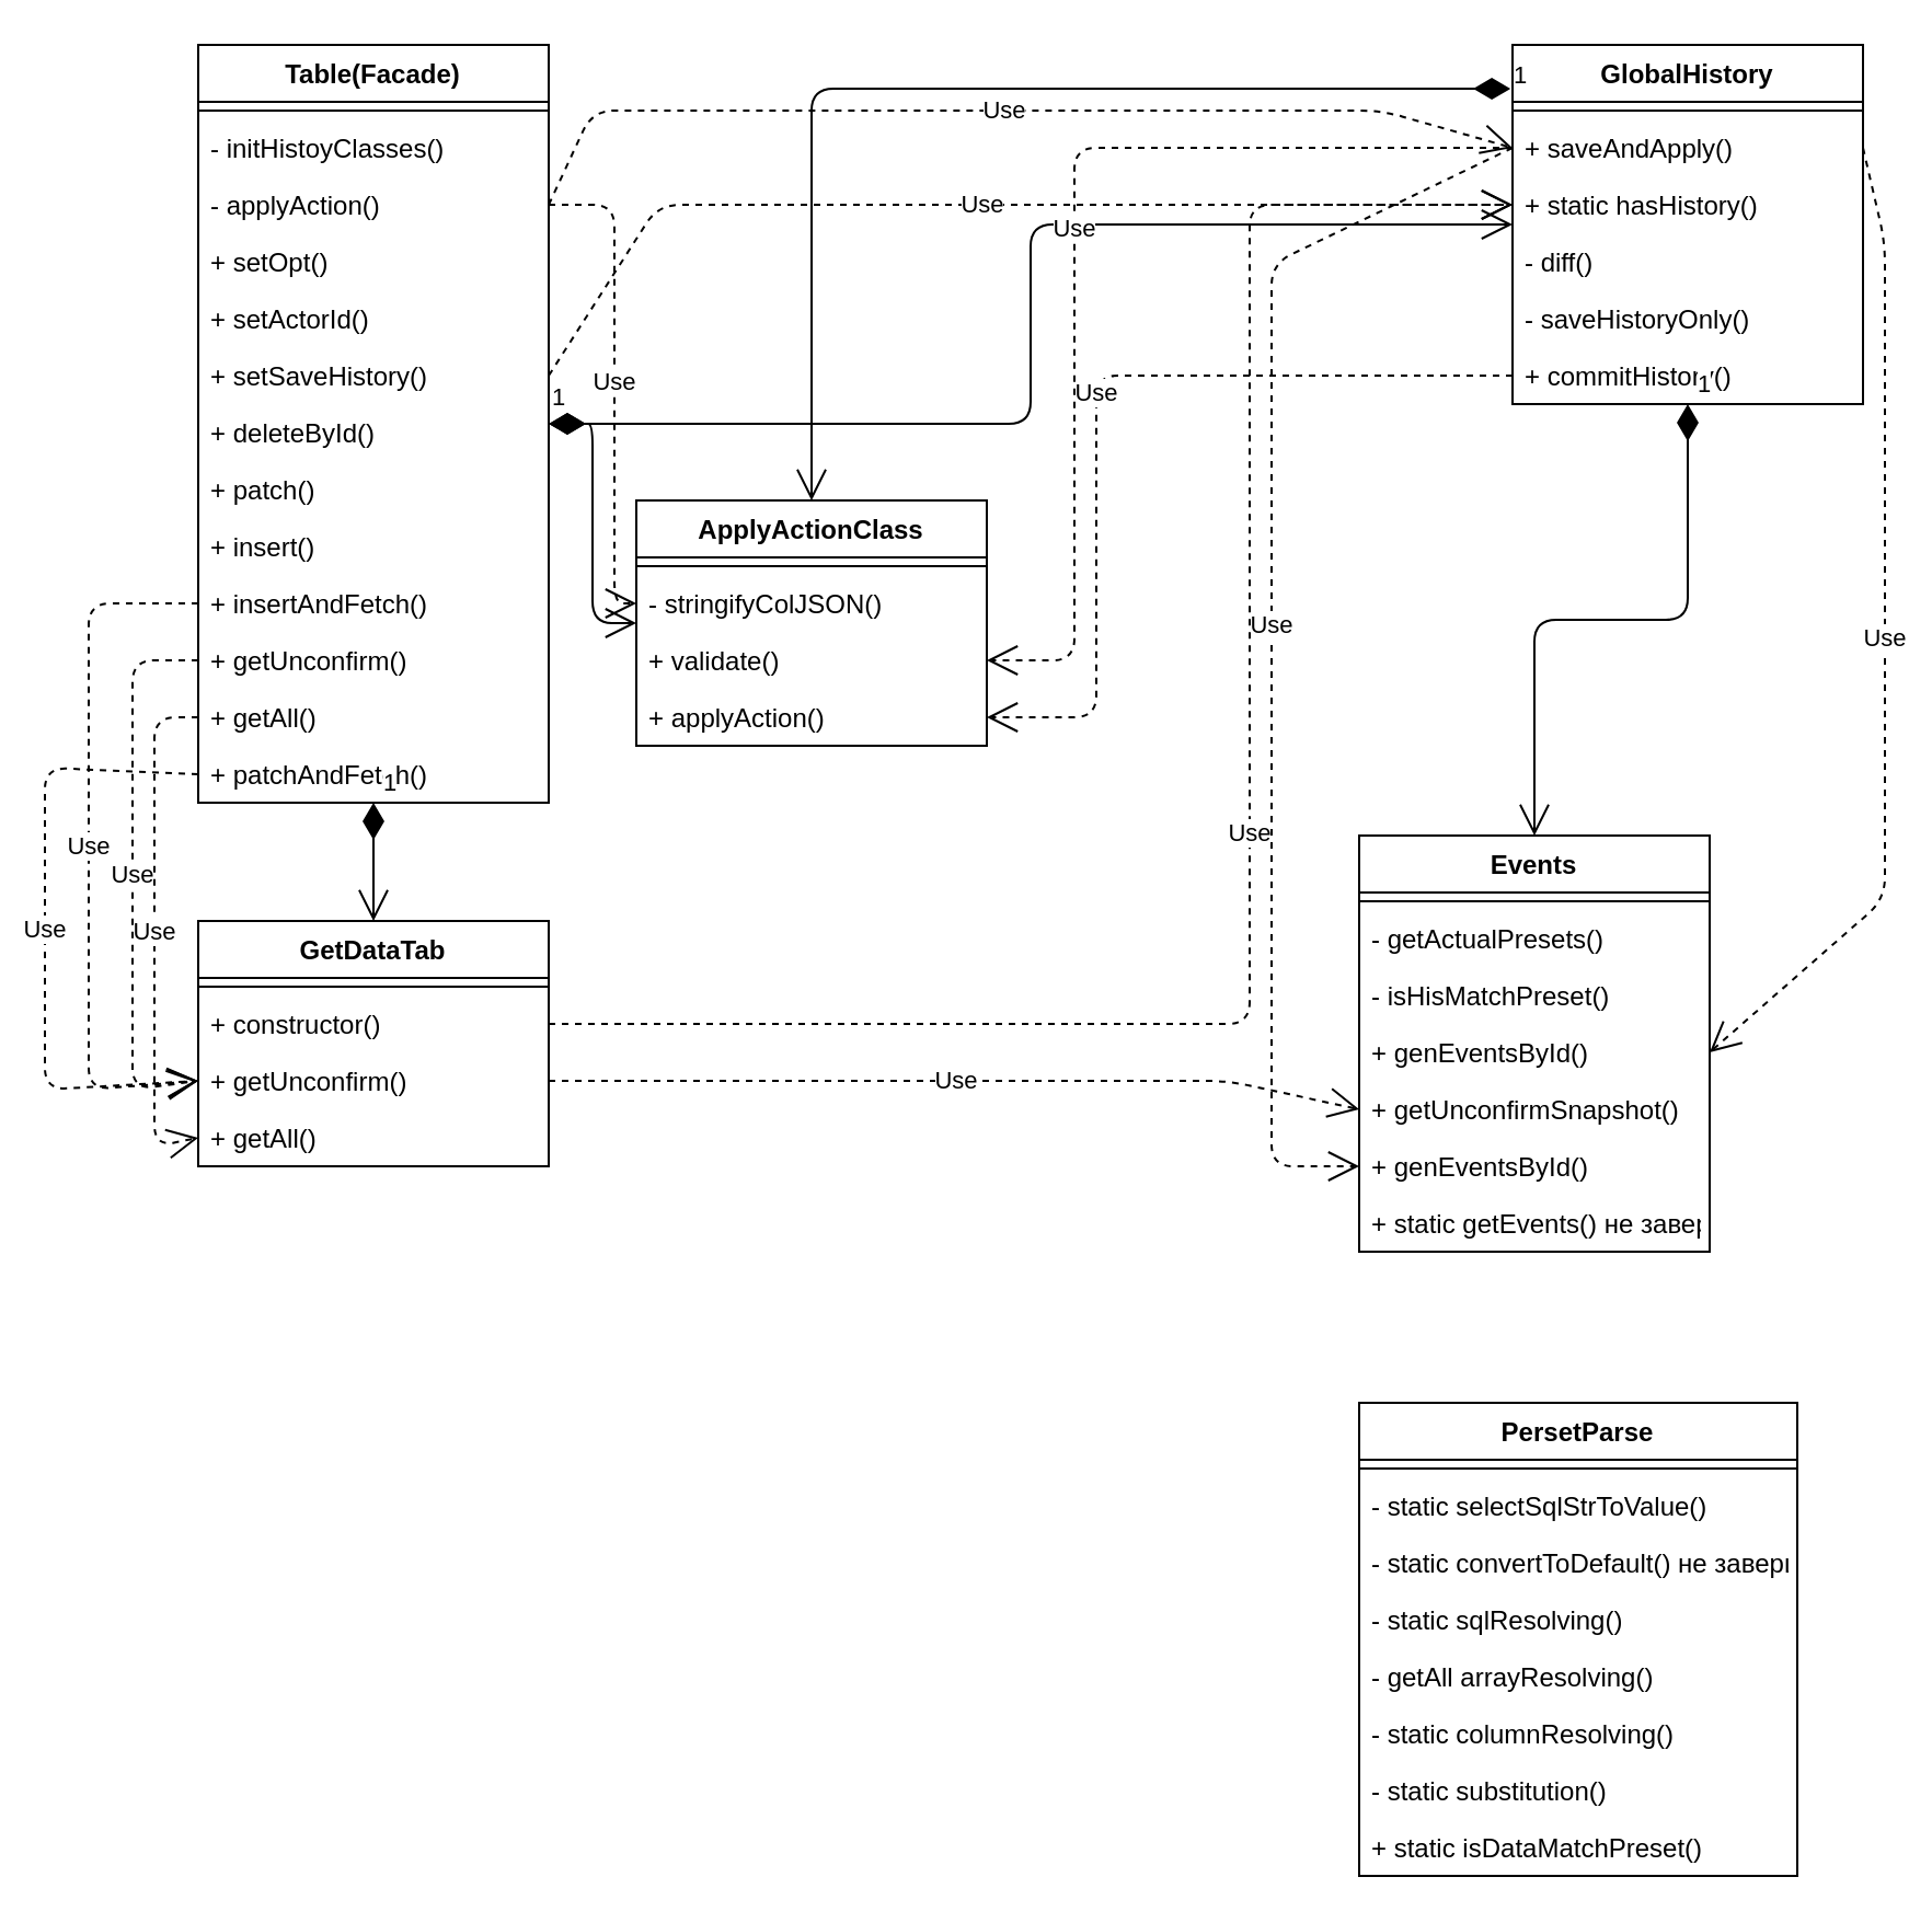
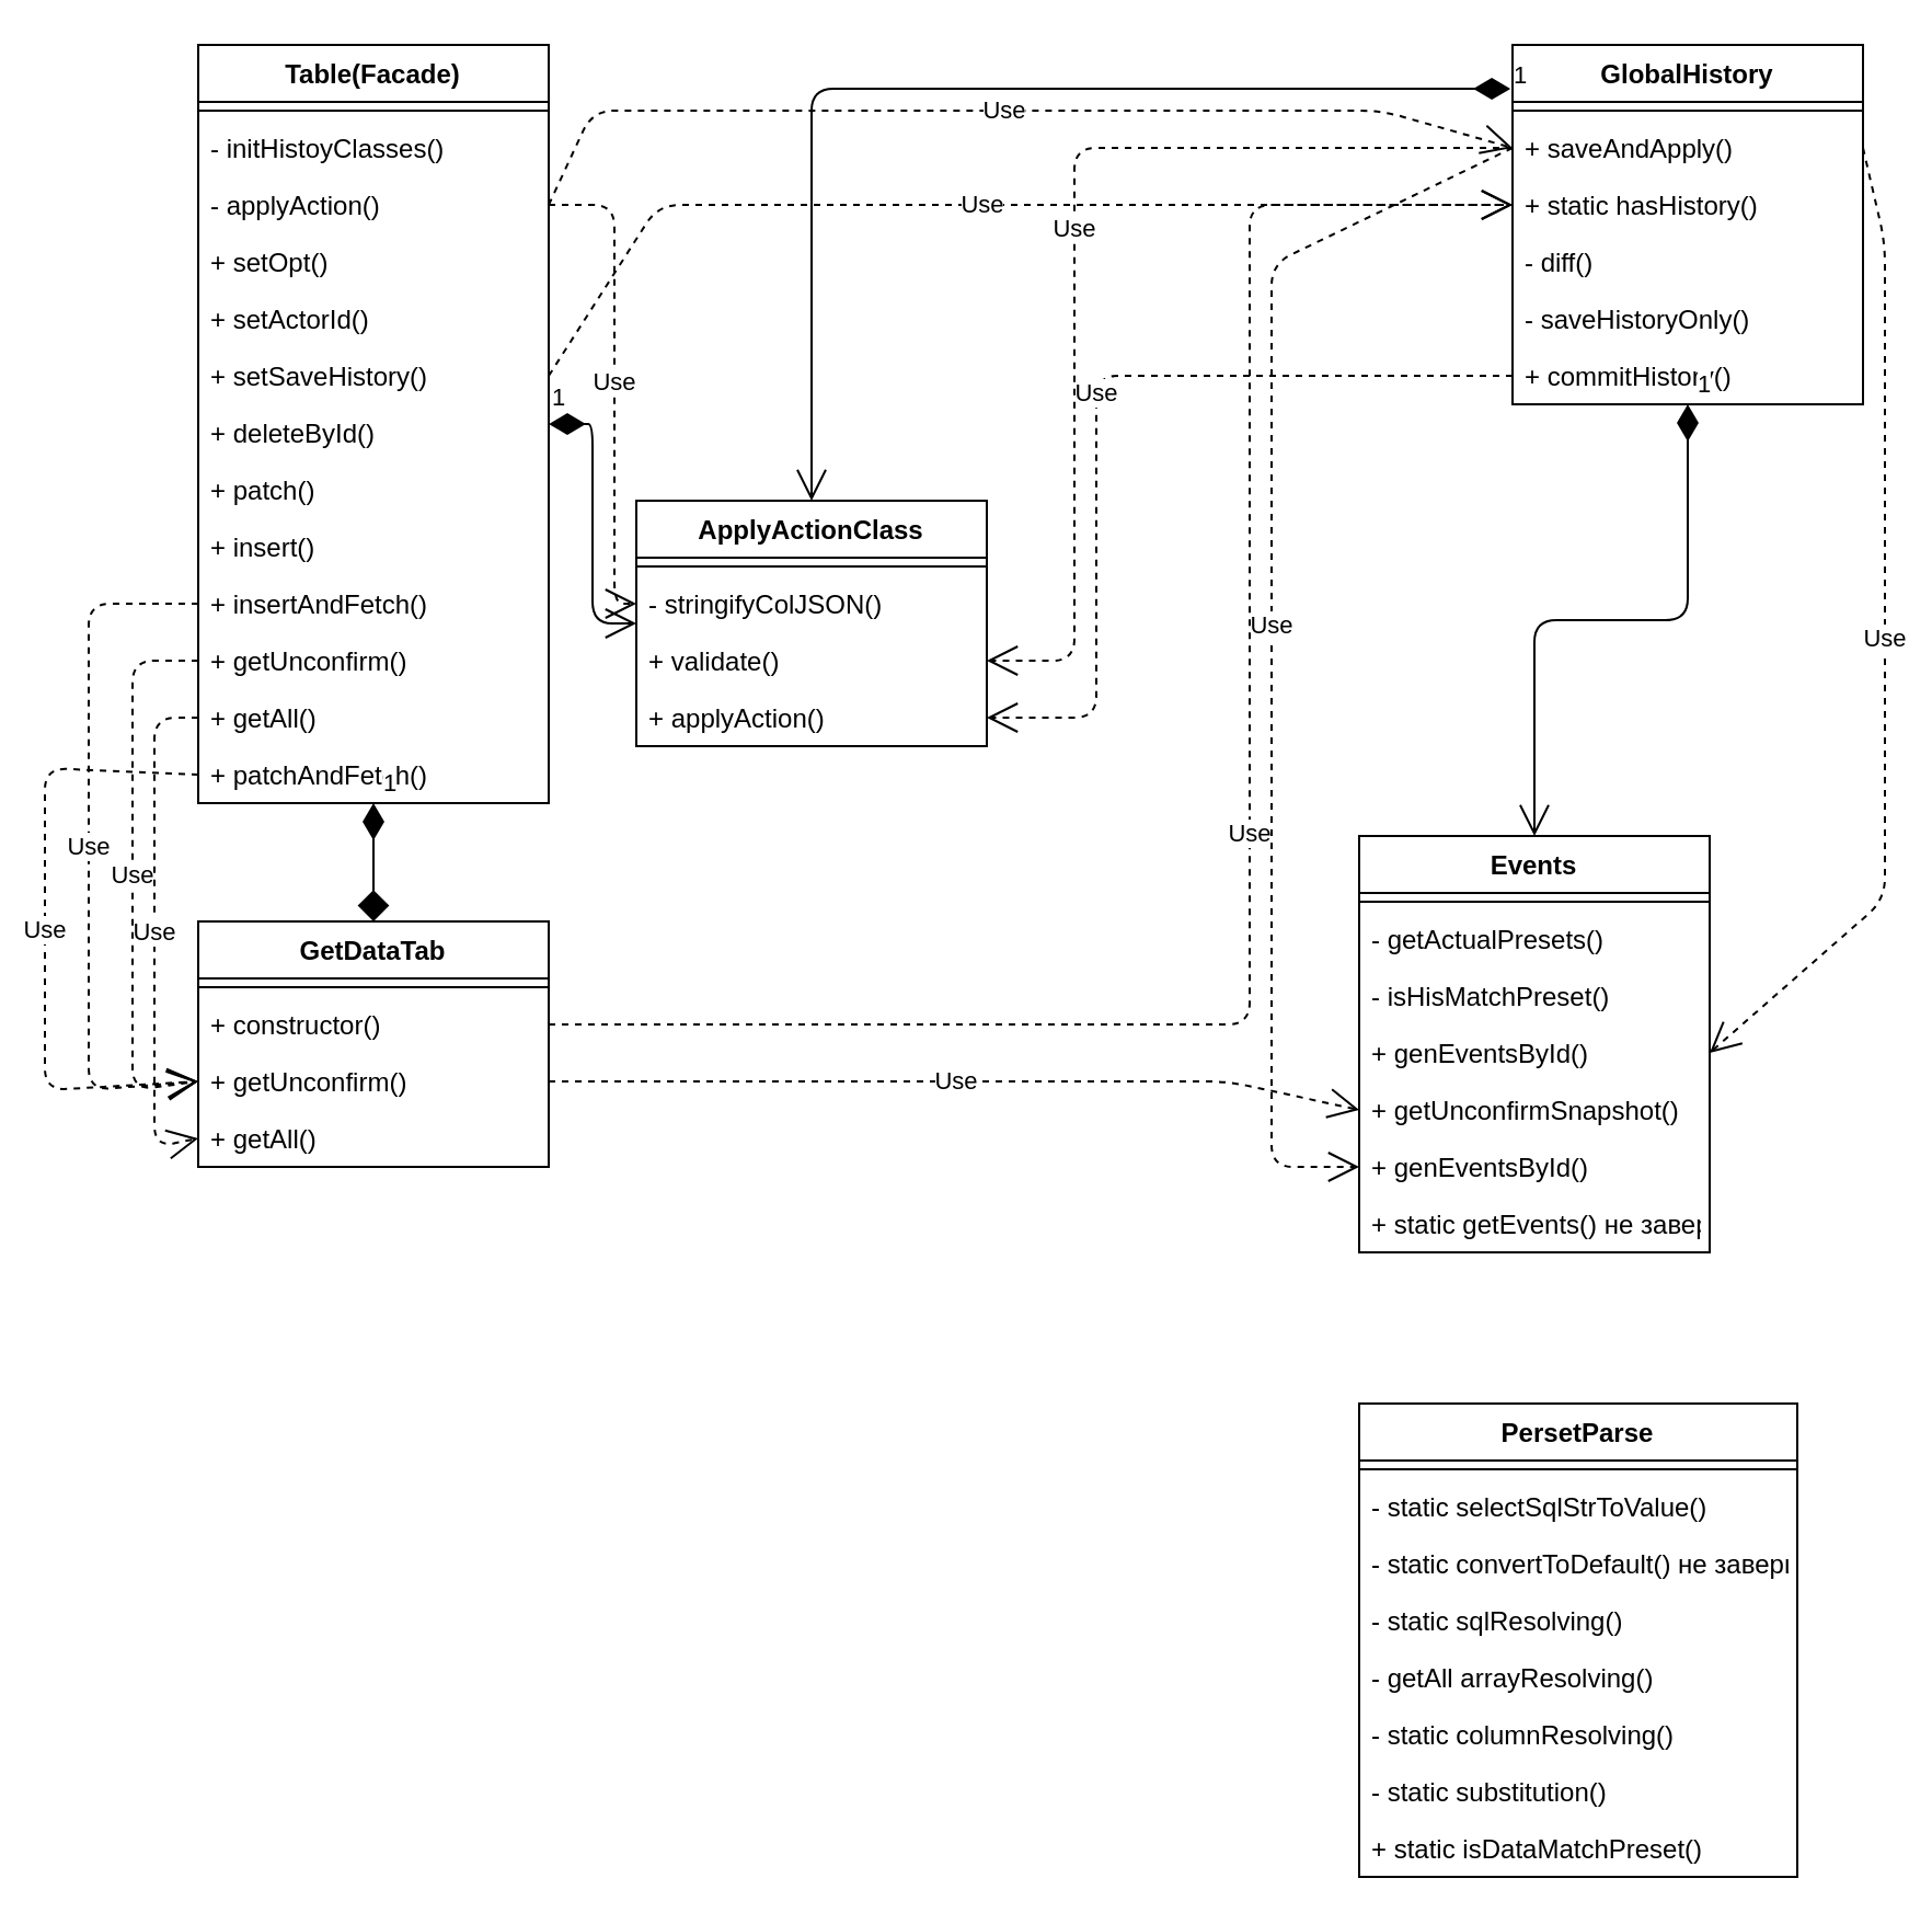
- <mxCell id="29" value="1" style="endArrow=open;html=1;endSize=12;startArrow=diamondThin;startSize=14;startFill=1;edgeStyle=orthogonalEdgeStyle;align=left;verticalAlign=bottom;fontColor=#000000;" parent="1" source="2" target="16" edge="1"><mxGeometry x="-1" y="3" relative="1" as="geometry"><mxPoint x="390" y="210" as="sourcePoint" /><mxPoint x="550" y="210" as="targetPoint" /></mxGeometry></mxCell>
- <mxCell id="55" value="1" style="endArrow=open;html=1;endSize=12;startArrow=diamondThin;startSize=14;startFill=1;edgeStyle=orthogonalEdgeStyle;align=left;verticalAlign=bottom;fontColor=#000000;" parent="1" source="2" target="46" edge="1"><mxGeometry x="-1" y="3" relative="1" as="geometry"><mxPoint x="390" y="370" as="sourcePoint" /><mxPoint x="550" y="370" as="targetPoint" /></mxGeometry></mxCell>
+ <mxCell id="55" value="1" style="endArrow=diamond;html=1;endSize=12;startArrow=diamondThin;startSize=14;startFill=1;edgeStyle=orthogonalEdgeStyle;align=left;verticalAlign=bottom;fontColor=#000000;" parent="1" source="2" target="46" edge="1"><mxGeometry x="-1" y="3" relative="1" as="geometry"><mxPoint x="390" y="370" as="sourcePoint" /><mxPoint x="550" y="370" as="targetPoint" /></mxGeometry></mxCell>
